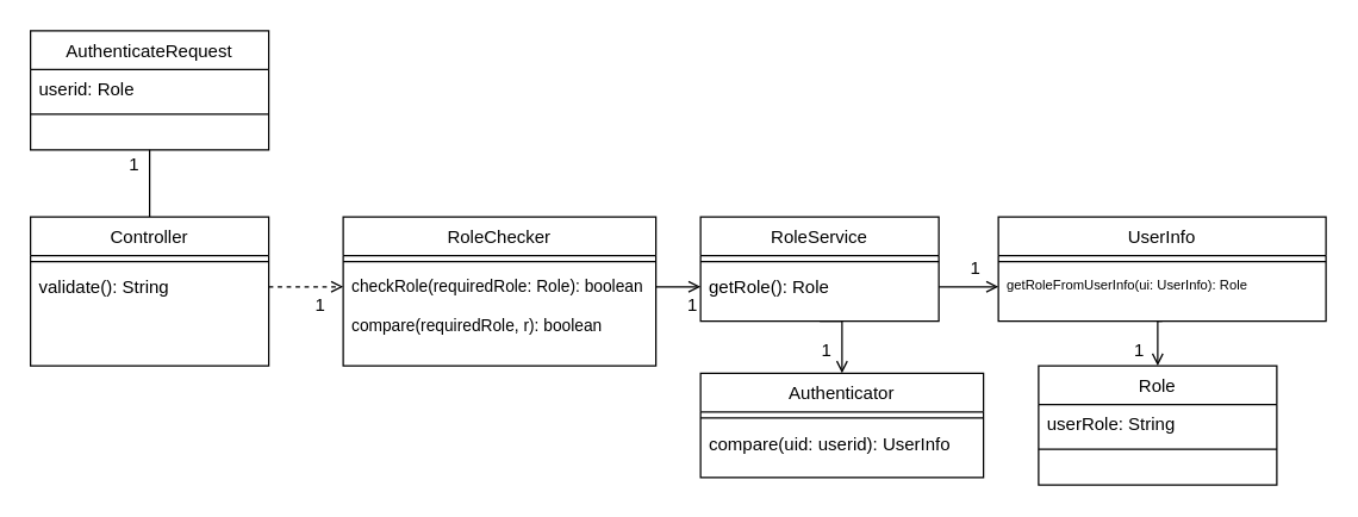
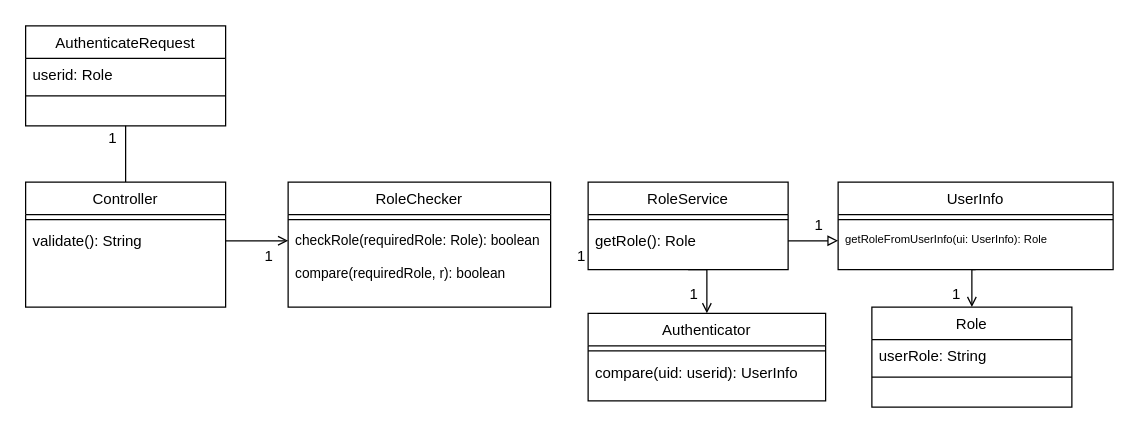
- <mxCell id="28" style="edgeStyle=orthogonalEdgeStyle;rounded=0;orthogonalLoop=1;jettySize=auto;html=1;exitX=1;exitY=0.5;exitDx=0;exitDy=0;entryX=0;entryY=0.5;entryDx=0;entryDy=0;fontSize=9;endArrow=open;endFill=0;dashed=1;" parent="1" source="4" target="7" edge="1"><mxGeometry relative="1" as="geometry"><mxPoint x="183.57" y="221.612" as="targetPoint" /></mxGeometry></mxCell>
+ <mxCell id="28" style="edgeStyle=orthogonalEdgeStyle;rounded=0;orthogonalLoop=1;jettySize=auto;html=1;exitX=1;exitY=0.5;exitDx=0;exitDy=0;entryX=0;entryY=0.5;entryDx=0;entryDy=0;fontSize=9;endArrow=open;endFill=0;" parent="1" source="4" target="7" edge="1"><mxGeometry relative="1" as="geometry"><mxPoint x="183.57" y="221.612" as="targetPoint" /></mxGeometry></mxCell>
- <mxCell id="29" style="edgeStyle=orthogonalEdgeStyle;rounded=0;orthogonalLoop=1;jettySize=auto;html=1;exitX=1;exitY=0.5;exitDx=0;exitDy=0;entryX=0;entryY=0.5;entryDx=0;entryDy=0;fontSize=9;endArrow=open;endFill=0;" parent="1" source="7" target="13" edge="1"><mxGeometry relative="1" as="geometry" /></mxCell>
- <mxCell id="10" style="edgeStyle=orthogonalEdgeStyle;rounded=0;orthogonalLoop=1;jettySize=auto;html=1;entryX=0;entryY=0.5;entryDx=0;entryDy=0;fontSize=9;endArrow=open;endFill=0;exitX=1;exitY=0.5;exitDx=0;exitDy=0;" parent="1" source="13" target="17" edge="1"><mxGeometry relative="1" as="geometry" /></mxCell>
+ <mxCell id="10" style="edgeStyle=orthogonalEdgeStyle;rounded=0;orthogonalLoop=1;jettySize=auto;html=1;entryX=0;entryY=0.5;entryDx=0;entryDy=0;fontSize=9;endArrow=block;endFill=0;exitX=1;exitY=0.5;exitDx=0;exitDy=0;" parent="1" source="13" target="17" edge="1"><mxGeometry relative="1" as="geometry" /></mxCell>
